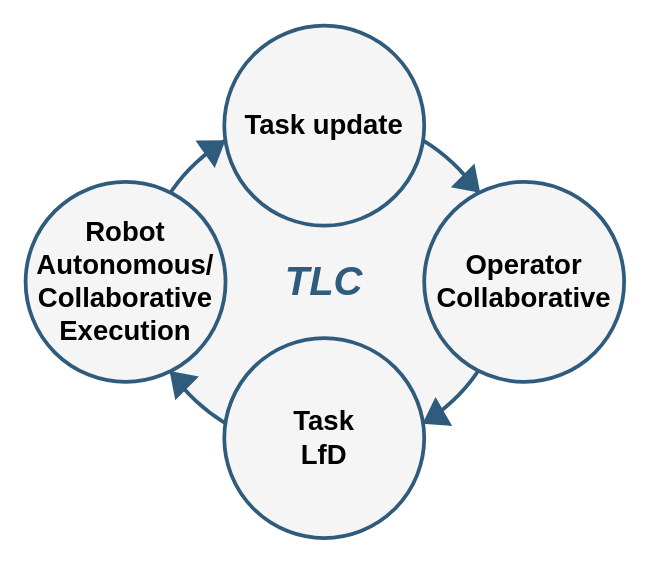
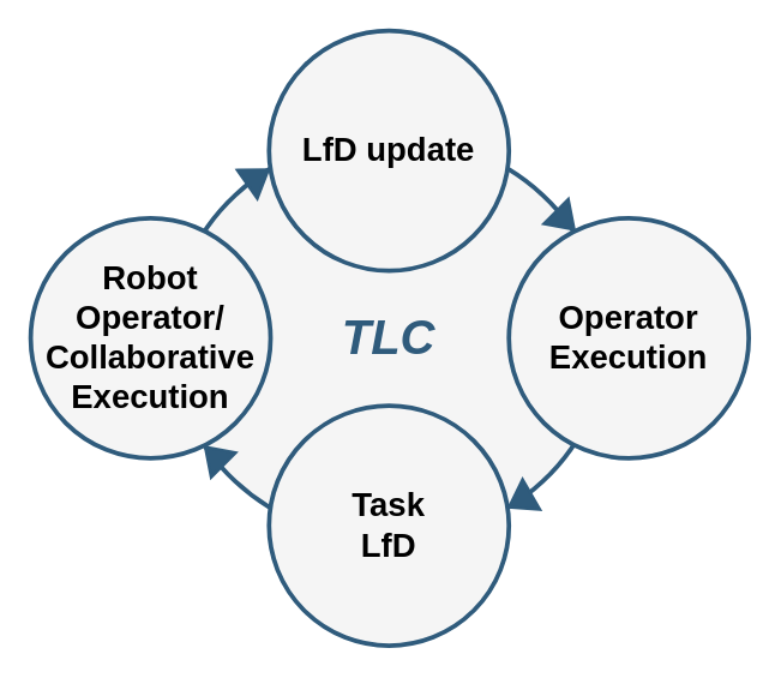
- <mxCell id="3" value="Task update" style="ellipse;whiteSpace=wrap;html=1;rounded=0;shadow=0;dashed=0;comic=0;fontFamily=Helvetica;fontSize=22;fontColor=#000000;fillColor=#f5f5f5;strokeColor=#2F5B7C;fontStyle=1;strokeWidth=3;" vertex="1" parent="1"><mxGeometry x="179" y="20" width="160" height="160" as="geometry" /></mxCell>
+ <mxCell id="3" value="LfD update" style="ellipse;whiteSpace=wrap;html=1;rounded=0;shadow=0;dashed=0;comic=0;fontFamily=Helvetica;fontSize=22;fontColor=#000000;fillColor=#f5f5f5;strokeColor=#2F5B7C;fontStyle=1;strokeWidth=3;" vertex="1" parent="1"><mxGeometry x="179" y="20" width="160" height="160" as="geometry" /></mxCell>
- <mxCell id="6" value="Robot&lt;br&gt;Autonomous/&lt;br&gt;Collaborative&lt;div&gt;Execution&lt;/div&gt;" style="ellipse;whiteSpace=wrap;html=1;rounded=0;shadow=0;dashed=0;comic=0;fontFamily=Helvetica;fontSize=22;fontColor=#000000;fillColor=#f5f5f5;strokeColor=#2F5B7C;fontStyle=1;strokeWidth=3;" vertex="1" parent="1"><mxGeometry x="20" y="145" width="160" height="160" as="geometry" /></mxCell>
+ <mxCell id="6" value="Robot&lt;br&gt;Operator/&lt;br&gt;Collaborative&lt;div&gt;Execution&lt;/div&gt;" style="ellipse;whiteSpace=wrap;html=1;rounded=0;shadow=0;dashed=0;comic=0;fontFamily=Helvetica;fontSize=22;fontColor=#000000;fillColor=#f5f5f5;strokeColor=#2F5B7C;fontStyle=1;strokeWidth=3;" vertex="1" parent="1"><mxGeometry x="20" y="145" width="160" height="160" as="geometry" /></mxCell>
- <mxCell id="5" value="Operator&lt;br&gt;Collaborative" style="ellipse;whiteSpace=wrap;html=1;rounded=0;shadow=0;dashed=0;comic=0;fontFamily=Helvetica;fontSize=22;fontColor=#000000;fillColor=#f5f5f5;strokeColor=#2F5B7C;fontStyle=1;strokeWidth=3;" vertex="1" parent="1"><mxGeometry x="339" y="145" width="160" height="160" as="geometry" /></mxCell>
+ <mxCell id="5" value="Operator&lt;br&gt;Execution" style="ellipse;whiteSpace=wrap;html=1;rounded=0;shadow=0;dashed=0;comic=0;fontFamily=Helvetica;fontSize=22;fontColor=#000000;fillColor=#f5f5f5;strokeColor=#2F5B7C;fontStyle=1;strokeWidth=3;" vertex="1" parent="1"><mxGeometry x="339" y="145" width="160" height="160" as="geometry" /></mxCell>
